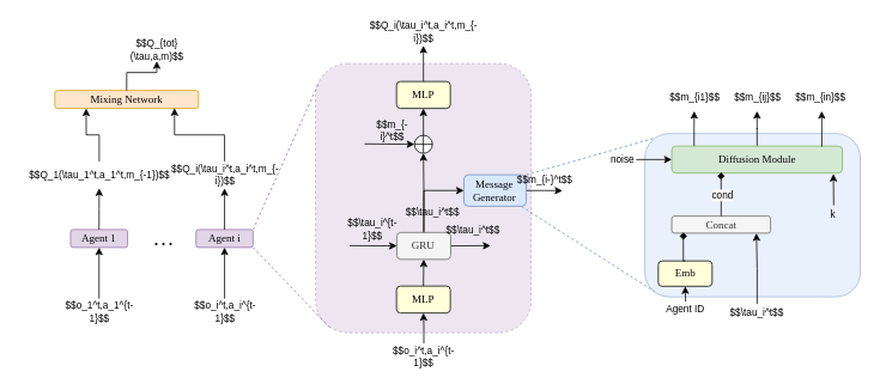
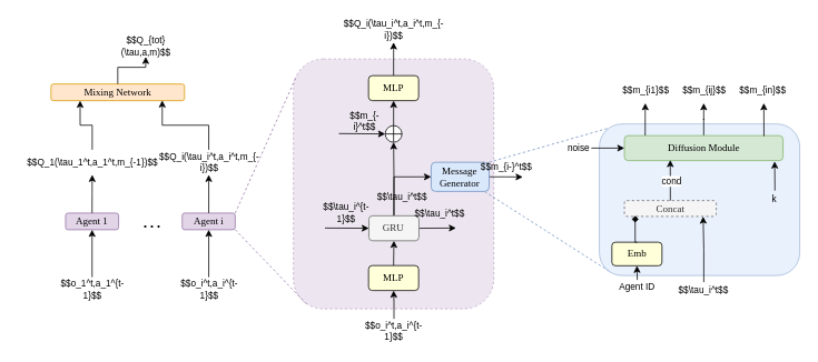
- <mxCell id="64" style="edgeStyle=orthogonalEdgeStyle;rounded=0;orthogonalLoop=1;jettySize=auto;html=1;exitX=0.5;exitY=0;exitDx=0;exitDy=0;entryX=0.289;entryY=0.976;entryDx=0;entryDy=0;entryPerimeter=0;endArrow=diamond;" edge="1" parent="1" source="62" target="45"><mxGeometry relative="1" as="geometry" /></mxCell>
+ <mxCell id="64" style="edgeStyle=orthogonalEdgeStyle;rounded=0;orthogonalLoop=1;jettySize=auto;html=1;exitX=0.5;exitY=0;exitDx=0;exitDy=0;entryX=0.289;entryY=0.976;entryDx=0;entryDy=0;entryPerimeter=0;" edge="1" parent="1" source="62" target="45"><mxGeometry relative="1" as="geometry" /></mxCell>
- <mxCell id="62" value="Concat" style="rounded=1;whiteSpace=wrap;html=1;fillColor=#f5f5f5;fontFamily=Garamond;fontColor=#333333;strokeColor=#666666;" vertex="1" parent="1"><mxGeometry x="747.6" y="240" width="110" height="19" as="geometry" /></mxCell>
+ <mxCell id="62" value="Concat" style="rounded=1;whiteSpace=wrap;html=1;fillColor=#f5f5f5;fontFamily=Garamond;fontColor=#333333;strokeColor=#666666;dashed=1;" vertex="1" parent="1"><mxGeometry x="747.6" y="240" width="110" height="19" as="geometry" /></mxCell>
